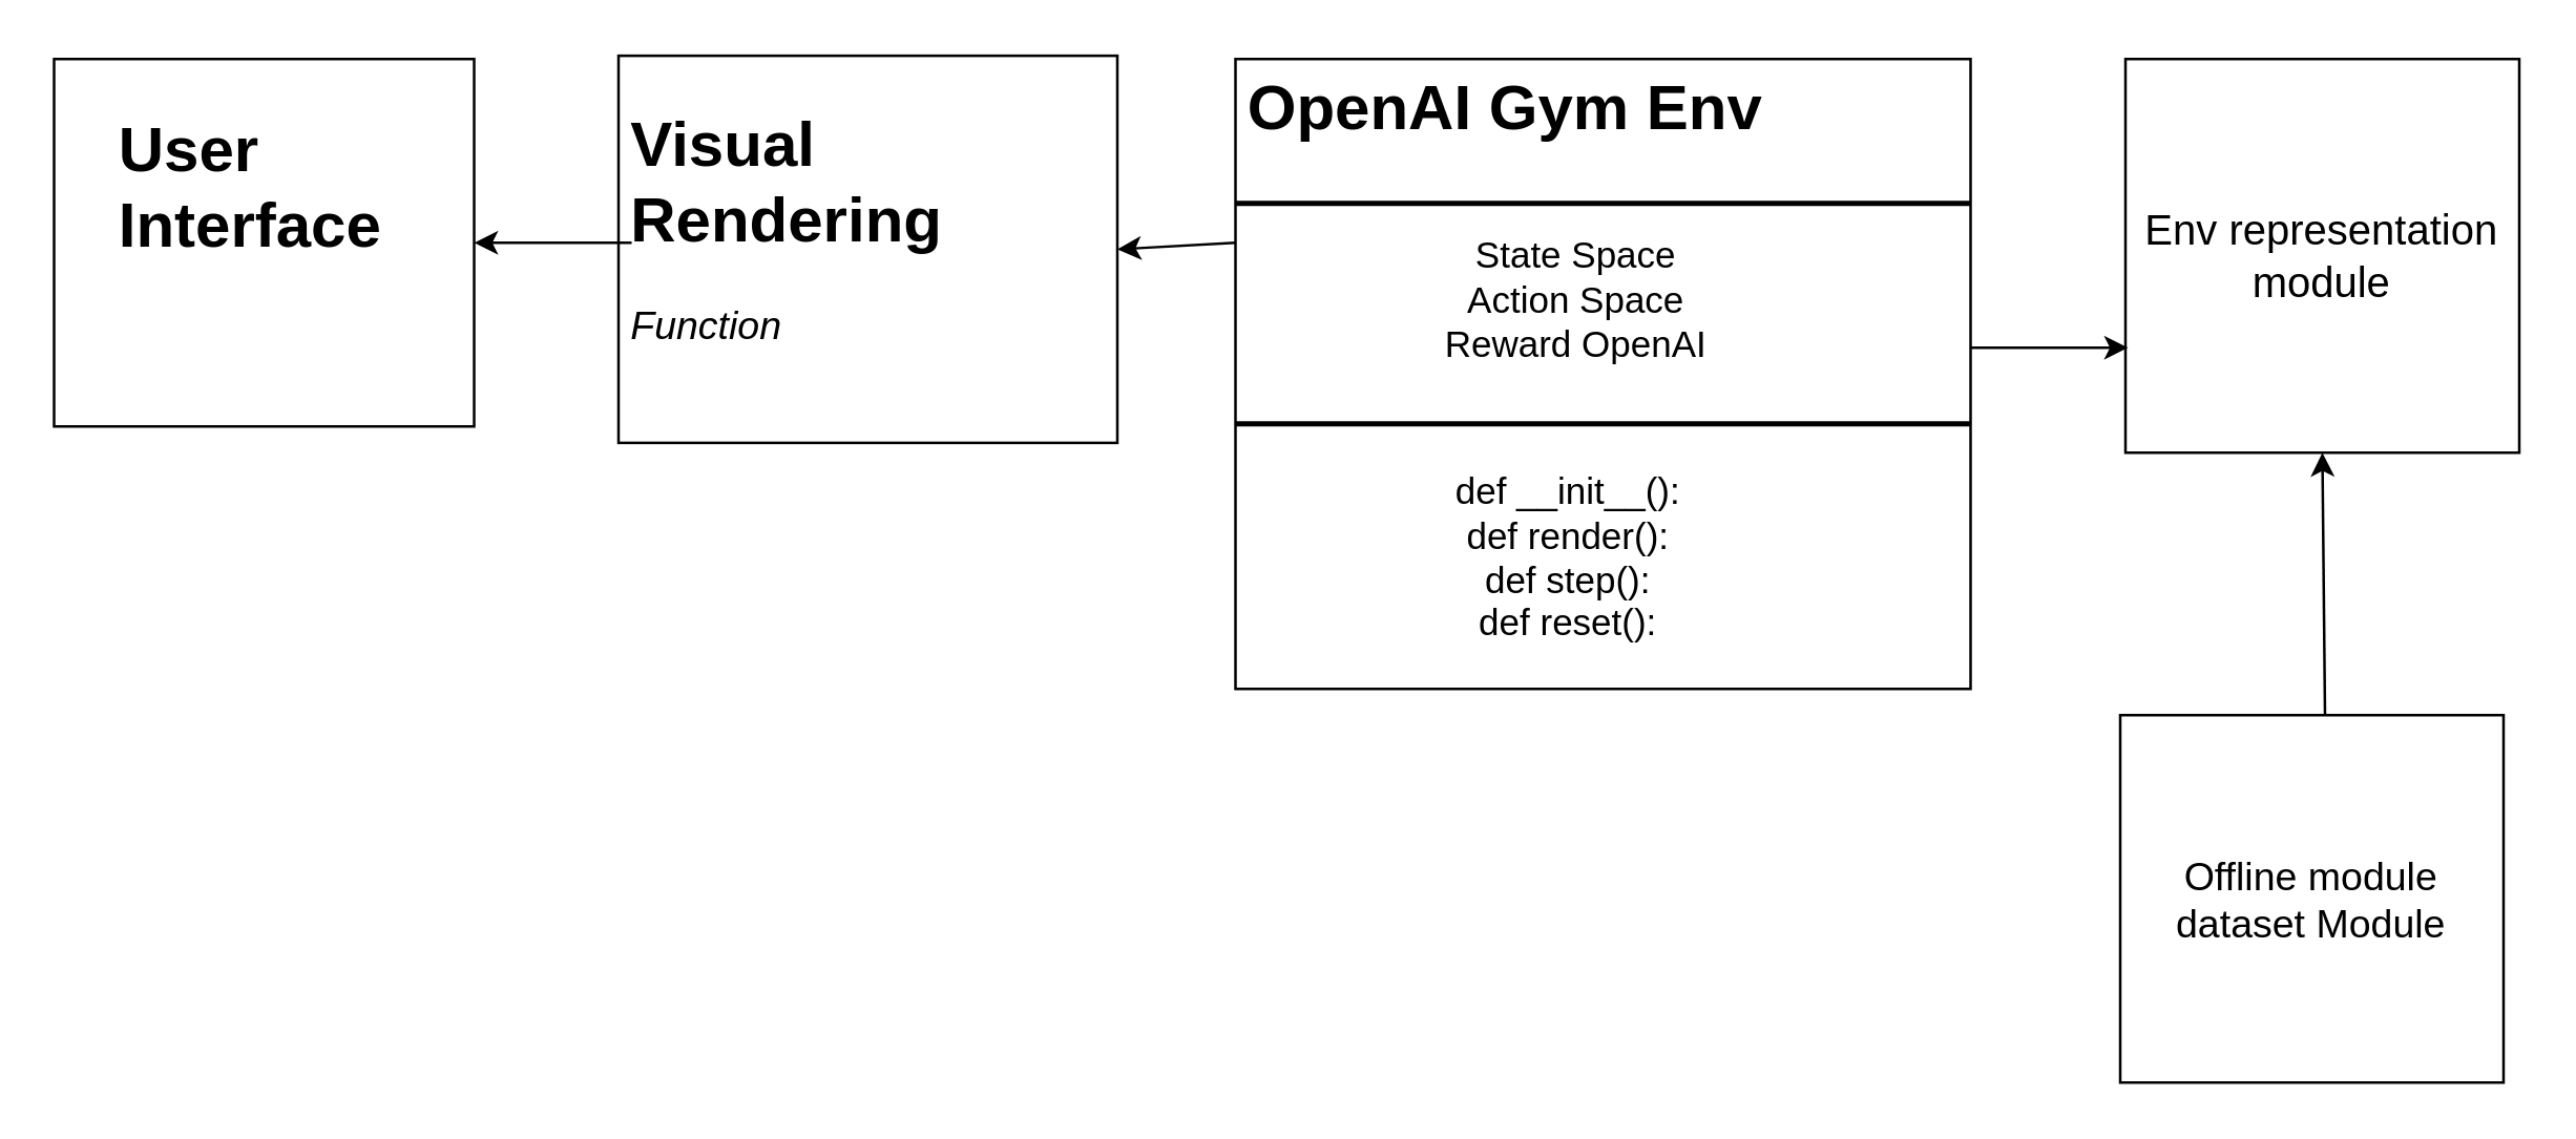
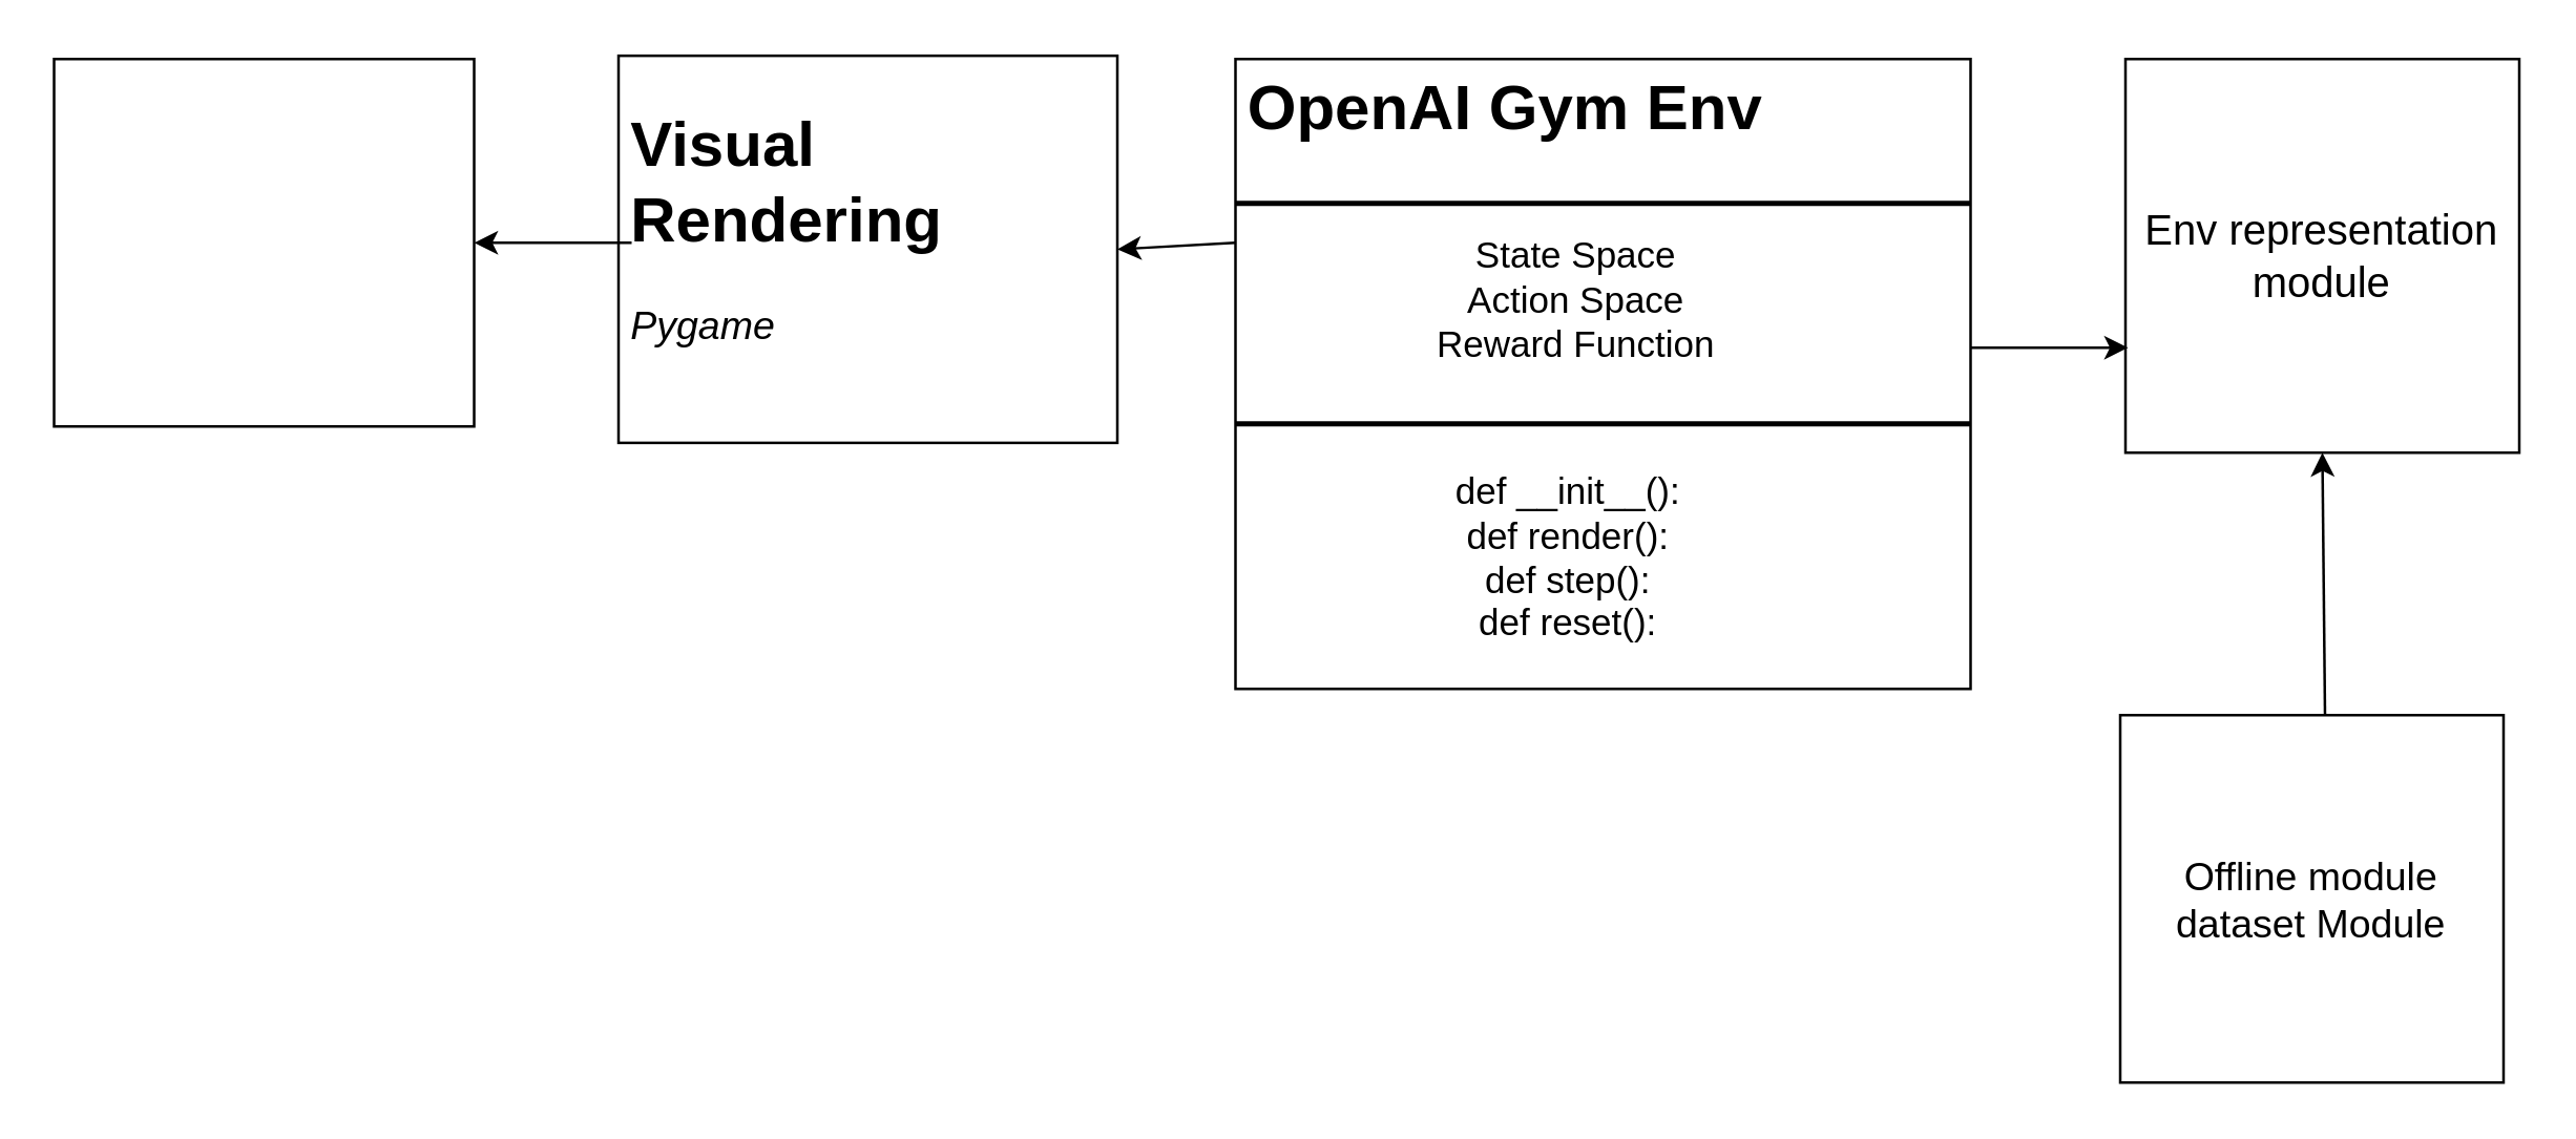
- <mxCell id="9" value="&lt;h1&gt;Visual Rendering&lt;/h1&gt;&lt;div&gt;&lt;font style=&quot;font-size: 15px;&quot;&gt;&lt;i&gt;Function&lt;/i&gt;&lt;/font&gt;&lt;/div&gt;" style="text;html=1;strokeColor=none;fillColor=none;spacing=5;spacingTop=-20;whiteSpace=wrap;overflow=hidden;rounded=0;" vertex="1" parent="1"><mxGeometry x="235" y="34.5" width="190" height="120" as="geometry" /></mxCell>
+ <mxCell id="9" value="&lt;h1&gt;Visual Rendering&lt;/h1&gt;&lt;div&gt;&lt;font style=&quot;font-size: 15px;&quot;&gt;&lt;i&gt;Pygame&lt;/i&gt;&lt;/font&gt;&lt;/div&gt;" style="text;html=1;strokeColor=none;fillColor=none;spacing=5;spacingTop=-20;whiteSpace=wrap;overflow=hidden;rounded=0;" vertex="1" parent="1"><mxGeometry x="235" y="34.5" width="190" height="120" as="geometry" /></mxCell>
- <mxCell id="10" value="&lt;h1&gt;User Interface&lt;/h1&gt;" style="text;html=1;strokeColor=none;fillColor=none;spacing=5;spacingTop=-20;whiteSpace=wrap;overflow=hidden;rounded=0;" vertex="1" parent="1"><mxGeometry x="40" y="37" width="130" height="120" as="geometry" /></mxCell>
- <mxCell id="13" value="State Space&lt;br style=&quot;font-size: 14px;&quot;&gt;Action Space&lt;br style=&quot;font-size: 14px;&quot;&gt;Reward OpenAI" style="text;html=1;strokeColor=none;fillColor=none;align=center;verticalAlign=middle;whiteSpace=wrap;rounded=0;fontSize=14;" vertex="1" parent="1"><mxGeometry x="490" y="74" width="220" height="80" as="geometry" /></mxCell>
+ <mxCell id="13" value="State Space&lt;br style=&quot;font-size: 14px;&quot;&gt;Action Space&lt;br style=&quot;font-size: 14px;&quot;&gt;Reward Function" style="text;html=1;strokeColor=none;fillColor=none;align=center;verticalAlign=middle;whiteSpace=wrap;rounded=0;fontSize=14;" vertex="1" parent="1"><mxGeometry x="490" y="74" width="220" height="80" as="geometry" /></mxCell>
